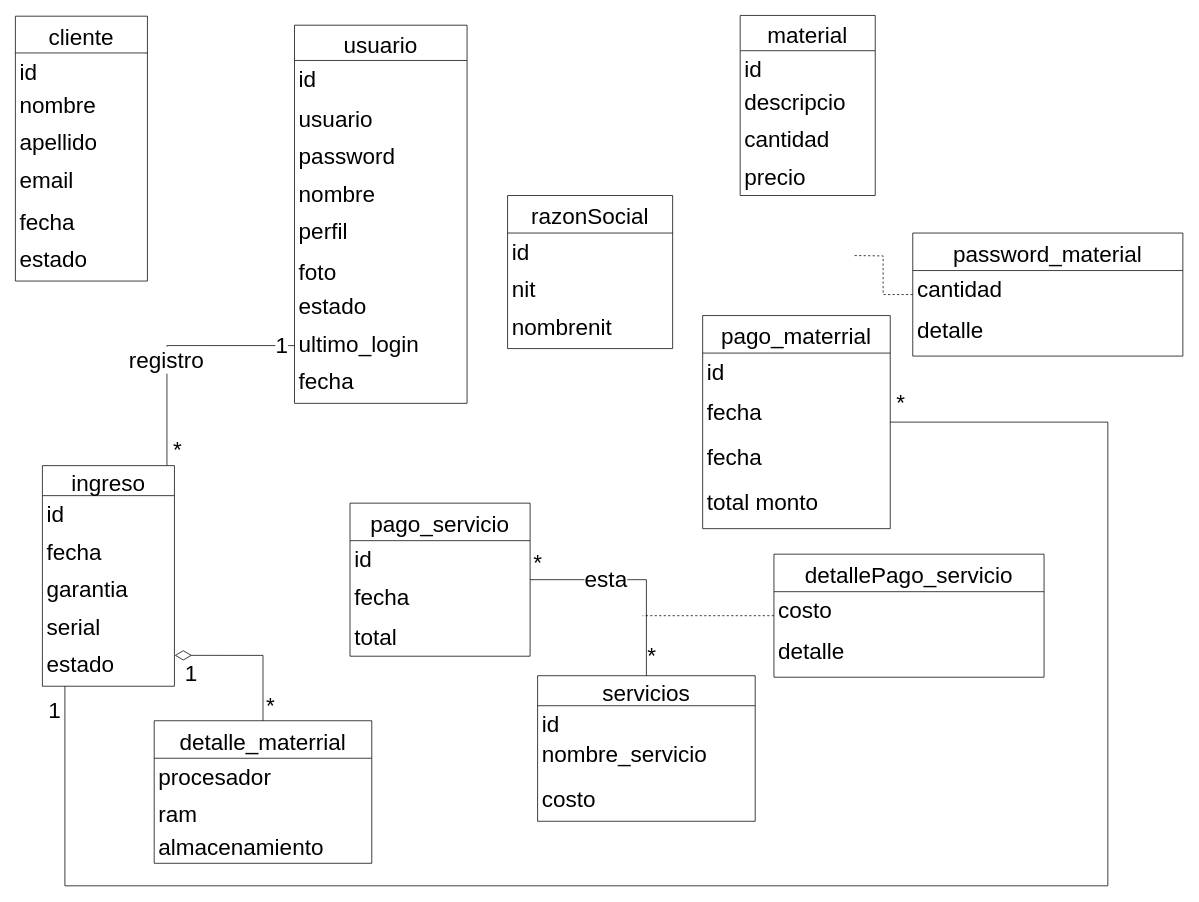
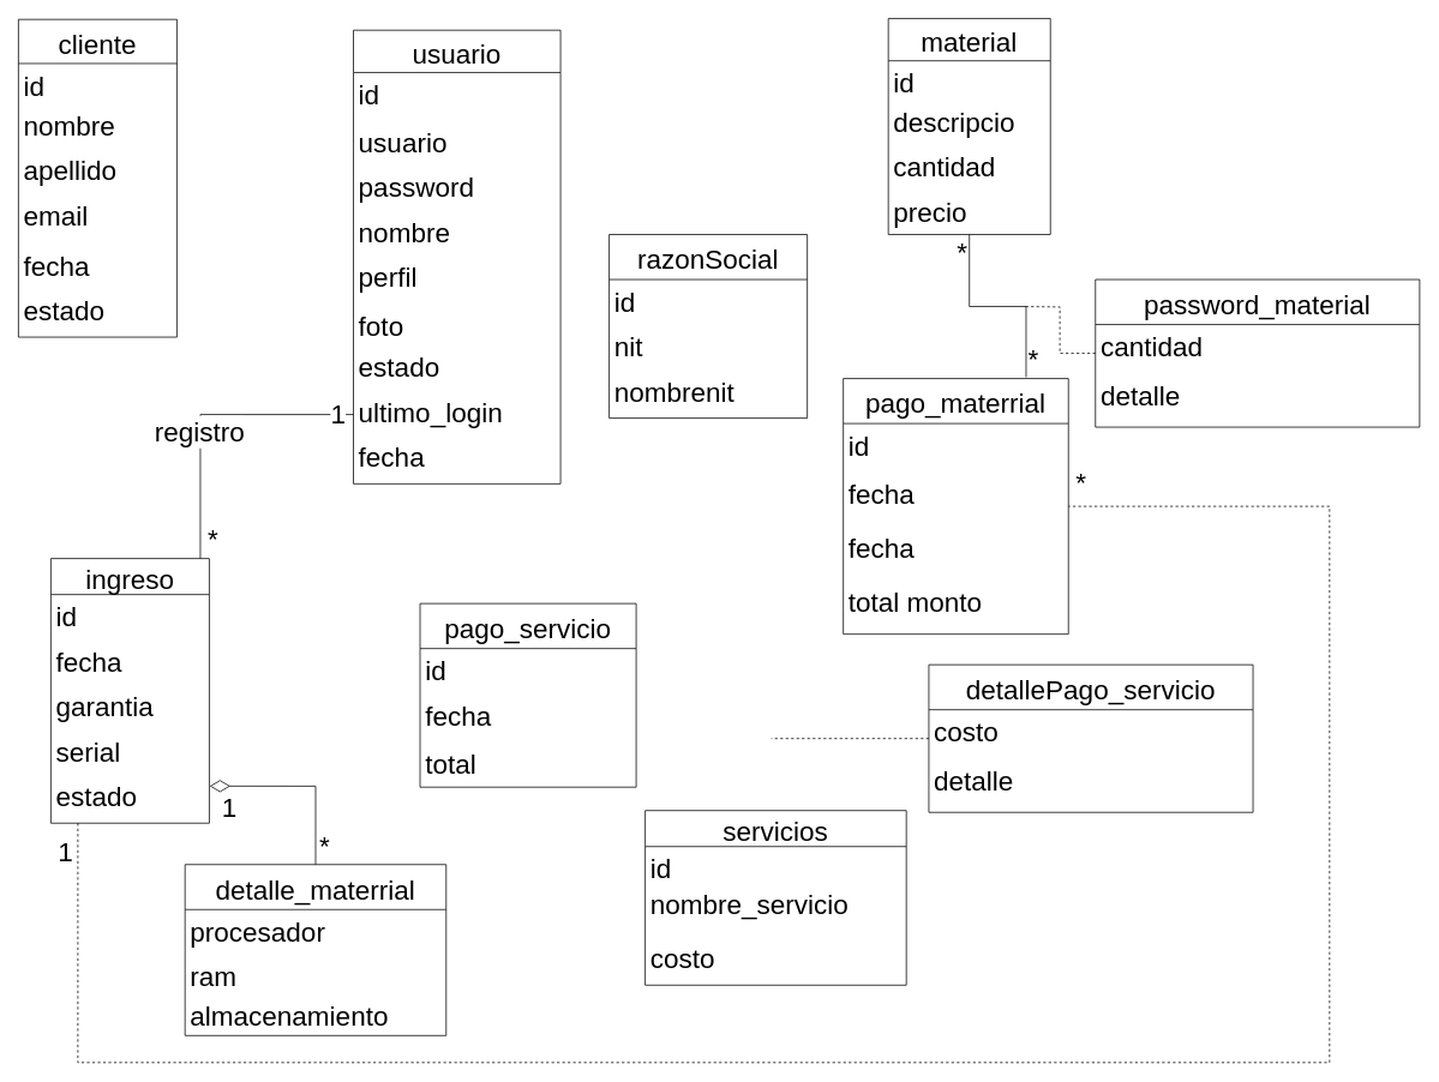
+ <mxCell id="63" style="edgeStyle=orthogonalEdgeStyle;rounded=0;orthogonalLoop=1;jettySize=auto;html=1;fontSize=30;endArrow=none;endFill=0;exitX=0.812;exitY=-0.005;exitDx=0;exitDy=0;exitPerimeter=0;" edge="1" parent="1" source="66" target="58"><mxGeometry relative="1" as="geometry"><Array as="points"><mxPoint x="1139" y="340" /><mxPoint x="1076" y="340" /></Array></mxGeometry></mxCell>
+ <mxCell id="64" value="*" style="edgeLabel;html=1;align=center;verticalAlign=middle;resizable=0;points=[];fontSize=30;" vertex="1" connectable="0" parent="63"><mxGeometry x="0.931" y="2" relative="1" as="geometry"><mxPoint x="-7" y="12" as="offset" /></mxGeometry></mxCell>
+ <mxCell id="65" value="*" style="edgeLabel;html=1;align=center;verticalAlign=middle;resizable=0;points=[];fontSize=30;" vertex="1" connectable="0" parent="63"><mxGeometry x="-0.793" y="2" relative="1" as="geometry"><mxPoint x="9" y="2" as="offset" /></mxGeometry></mxCell>
- <mxCell id="38" style="edgeStyle=orthogonalEdgeStyle;rounded=0;orthogonalLoop=1;jettySize=auto;html=1;fontSize=30;endArrow=none;endFill=0;" parent="1" source="42" target="46" edge="1"><mxGeometry relative="1" as="geometry" /></mxCell>
- <mxCell id="39" value="*" style="edgeLabel;html=1;align=center;verticalAlign=middle;resizable=0;points=[];fontSize=30;" parent="38" vertex="1" connectable="0"><mxGeometry x="-0.865" y="-1" relative="1" as="geometry"><mxPoint x="-10" y="-26" as="offset" /></mxGeometry></mxCell>
- <mxCell id="40" value="*" style="edgeLabel;html=1;align=center;verticalAlign=middle;resizable=0;points=[];fontSize=30;" parent="38" vertex="1" connectable="0"><mxGeometry x="0.864" y="-2" relative="1" as="geometry"><mxPoint x="8" y="-10" as="offset" /></mxGeometry></mxCell>
- <mxCell id="41" value="esta" style="edgeLabel;html=1;align=center;verticalAlign=middle;resizable=0;points=[];fontSize=30;" parent="38" vertex="1" connectable="0"><mxGeometry x="-0.165" relative="1" as="geometry"><mxPoint x="-18" y="-2" as="offset" /></mxGeometry></mxCell>
- <mxCell id="22" style="edgeStyle=orthogonalEdgeStyle;rounded=0;orthogonalLoop=1;jettySize=auto;html=1;endArrow=none;endFill=0;" edge="1" parent="1" source="25" target="66"><mxGeometry relative="1" as="geometry"><Array as="points"><mxPoint x="86" y="1180" /><mxPoint x="1476" y="1180" /><mxPoint x="1476" y="562" /></Array></mxGeometry></mxCell>
+ <mxCell id="22" style="edgeStyle=orthogonalEdgeStyle;rounded=0;orthogonalLoop=1;jettySize=auto;html=1;endArrow=none;endFill=0;dashed=1;" edge="1" parent="1" source="25" target="66"><mxGeometry relative="1" as="geometry"><Array as="points"><mxPoint x="86" y="1180" /><mxPoint x="1476" y="1180" /><mxPoint x="1476" y="562" /></Array></mxGeometry></mxCell>
